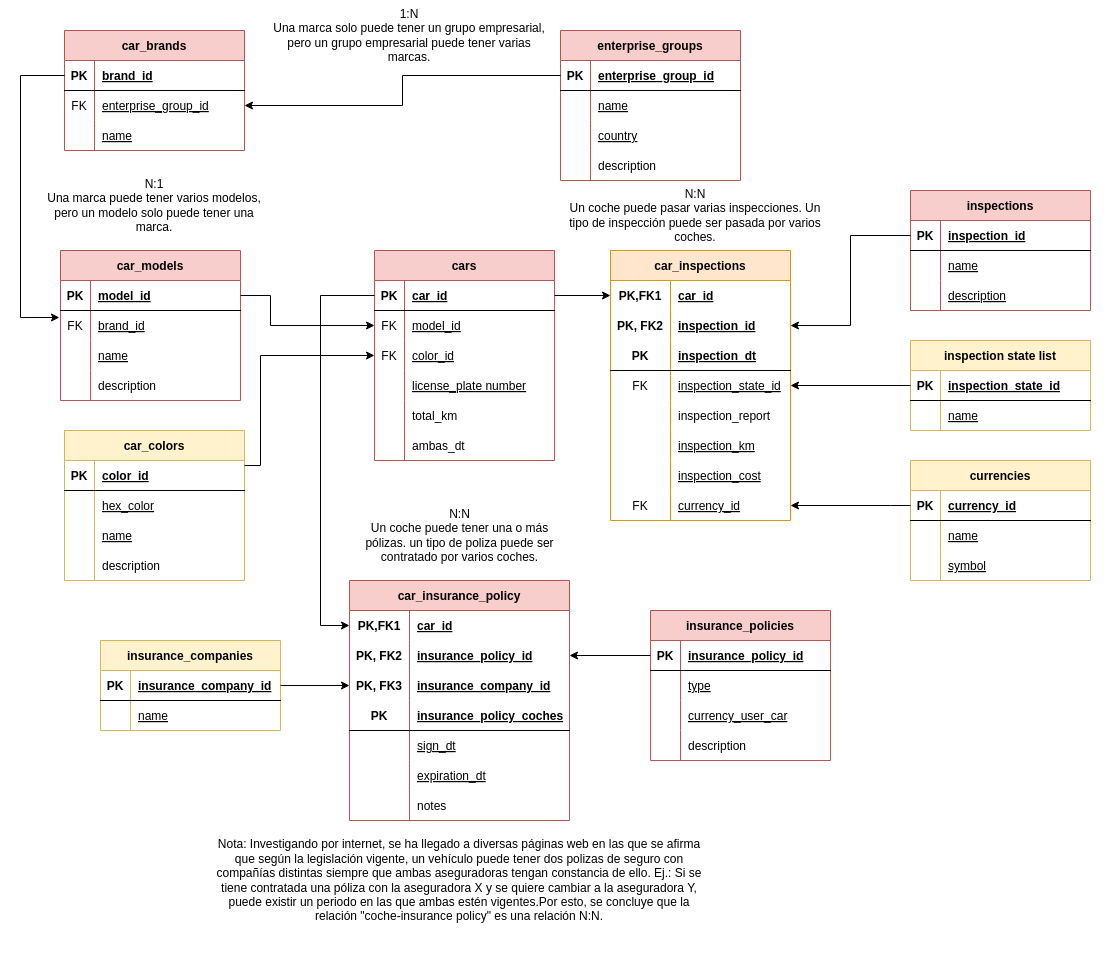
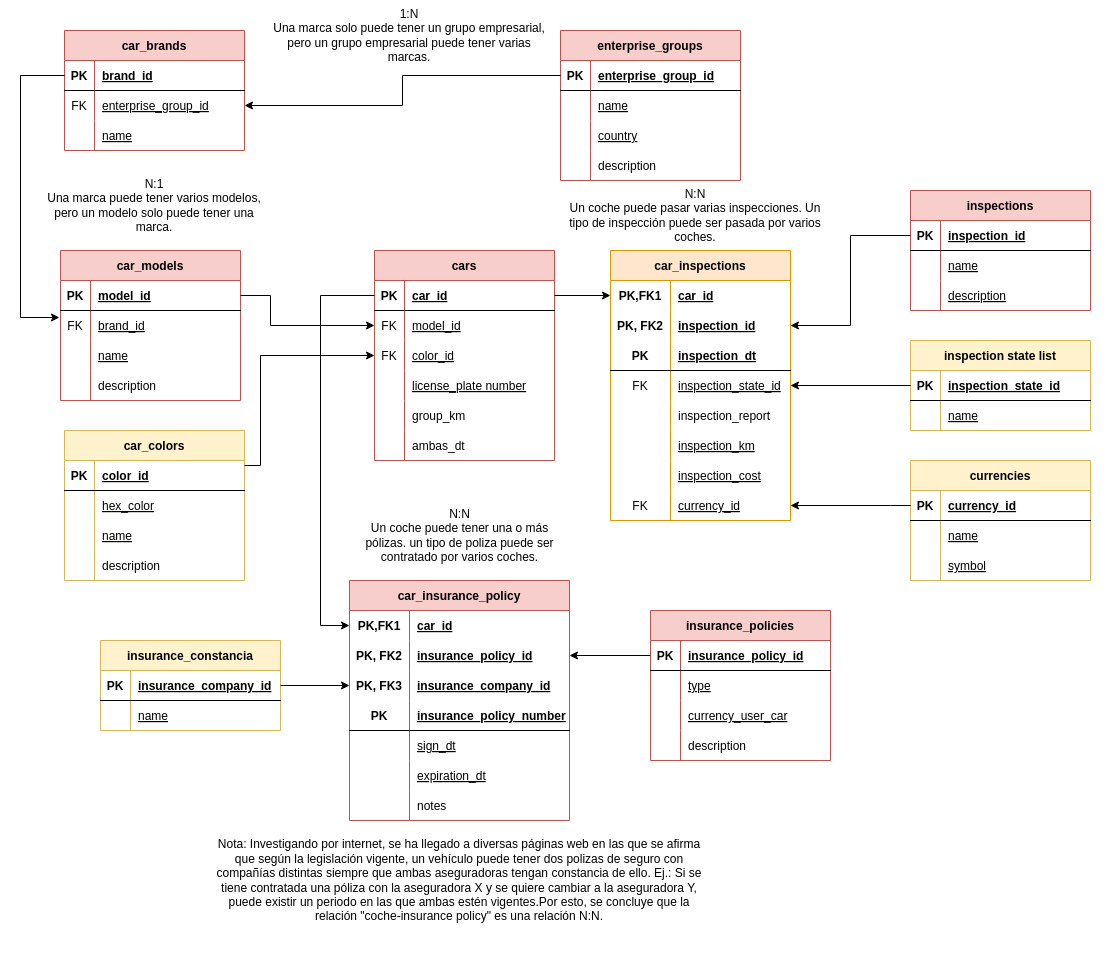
- <mxCell id="27" value="total_km" style="shape=partialRectangle;connectable=0;fillColor=none;top=0;left=0;bottom=0;right=0;align=left;spacingLeft=6;overflow=hidden;" parent="25" vertex="1"><mxGeometry x="30" width="150" height="30" as="geometry"><mxRectangle width="150" height="30" as="alternateBounds" /></mxGeometry></mxCell>
+ <mxCell id="27" value="group_km" style="shape=partialRectangle;connectable=0;fillColor=none;top=0;left=0;bottom=0;right=0;align=left;spacingLeft=6;overflow=hidden;" parent="25" vertex="1"><mxGeometry x="30" width="150" height="30" as="geometry"><mxRectangle width="150" height="30" as="alternateBounds" /></mxGeometry></mxCell>
- <mxCell id="44" value="insurance_companies" style="shape=table;startSize=30;container=1;collapsible=1;childLayout=tableLayout;fixedRows=1;rowLines=0;fontStyle=1;align=center;resizeLast=1;fillColor=#fff2cc;strokeColor=#d6b656;" parent="1" vertex="1"><mxGeometry x="100" y="640" width="180" height="90" as="geometry" /></mxCell>
+ <mxCell id="44" value="insurance_constancia" style="shape=table;startSize=30;container=1;collapsible=1;childLayout=tableLayout;fixedRows=1;rowLines=0;fontStyle=1;align=center;resizeLast=1;fillColor=#fff2cc;strokeColor=#d6b656;" parent="1" vertex="1"><mxGeometry x="100" y="640" width="180" height="90" as="geometry" /></mxCell>
- <mxCell id="155" value="insurance_policy_coches" style="shape=partialRectangle;connectable=0;fillColor=none;top=0;left=0;bottom=0;right=0;align=left;spacingLeft=6;fontStyle=5;overflow=hidden;" parent="153" vertex="1"><mxGeometry x="60" width="160" height="30" as="geometry"><mxRectangle width="160" height="30" as="alternateBounds" /></mxGeometry></mxCell>
+ <mxCell id="155" value="insurance_policy_number" style="shape=partialRectangle;connectable=0;fillColor=none;top=0;left=0;bottom=0;right=0;align=left;spacingLeft=6;fontStyle=5;overflow=hidden;" parent="153" vertex="1"><mxGeometry x="60" width="160" height="30" as="geometry"><mxRectangle width="160" height="30" as="alternateBounds" /></mxGeometry></mxCell>
